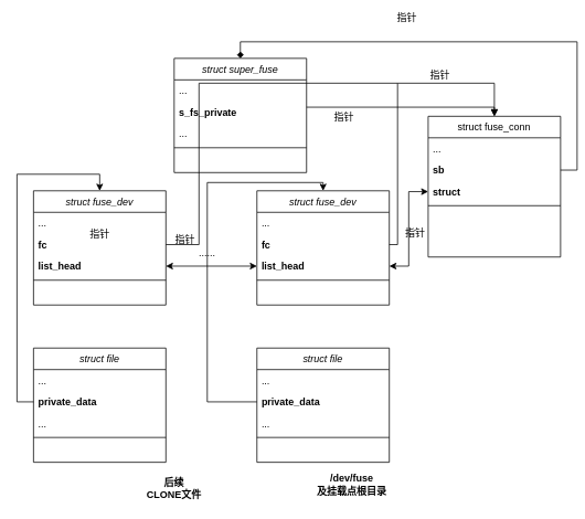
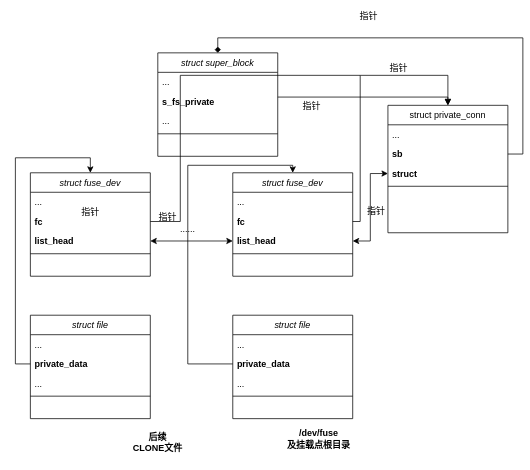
- <mxCell id="2" value="struct super_fuse" style="swimlane;fontStyle=2;align=center;verticalAlign=top;childLayout=stackLayout;horizontal=1;startSize=26;horizontalStack=0;resizeParent=1;resizeLast=0;collapsible=1;marginBottom=0;rounded=0;shadow=0;strokeWidth=1;" parent="1" vertex="1"><mxGeometry x="210" y="70" width="160" height="138" as="geometry"><mxRectangle x="230" y="140" width="160" height="26" as="alternateBounds" /></mxGeometry></mxCell>
+ <mxCell id="2" value="struct super_block" style="swimlane;fontStyle=2;align=center;verticalAlign=top;childLayout=stackLayout;horizontal=1;startSize=26;horizontalStack=0;resizeParent=1;resizeLast=0;collapsible=1;marginBottom=0;rounded=0;shadow=0;strokeWidth=1;" parent="1" vertex="1"><mxGeometry x="210" y="70" width="160" height="138" as="geometry"><mxRectangle x="230" y="140" width="160" height="26" as="alternateBounds" /></mxGeometry></mxCell>
- <mxCell id="7" value="struct fuse_conn" style="swimlane;fontStyle=0;align=center;verticalAlign=top;childLayout=stackLayout;horizontal=1;startSize=26;horizontalStack=0;resizeParent=1;resizeLast=0;collapsible=1;marginBottom=0;rounded=0;shadow=0;strokeWidth=1;" parent="1" vertex="1"><mxGeometry x="517" y="140" width="160" height="170" as="geometry"><mxRectangle x="550" y="140" width="160" height="26" as="alternateBounds" /></mxGeometry></mxCell>
+ <mxCell id="7" value="struct private_conn" style="swimlane;fontStyle=0;align=center;verticalAlign=top;childLayout=stackLayout;horizontal=1;startSize=26;horizontalStack=0;resizeParent=1;resizeLast=0;collapsible=1;marginBottom=0;rounded=0;shadow=0;strokeWidth=1;" parent="1" vertex="1"><mxGeometry x="517" y="140" width="160" height="170" as="geometry"><mxRectangle x="550" y="140" width="160" height="26" as="alternateBounds" /></mxGeometry></mxCell>
